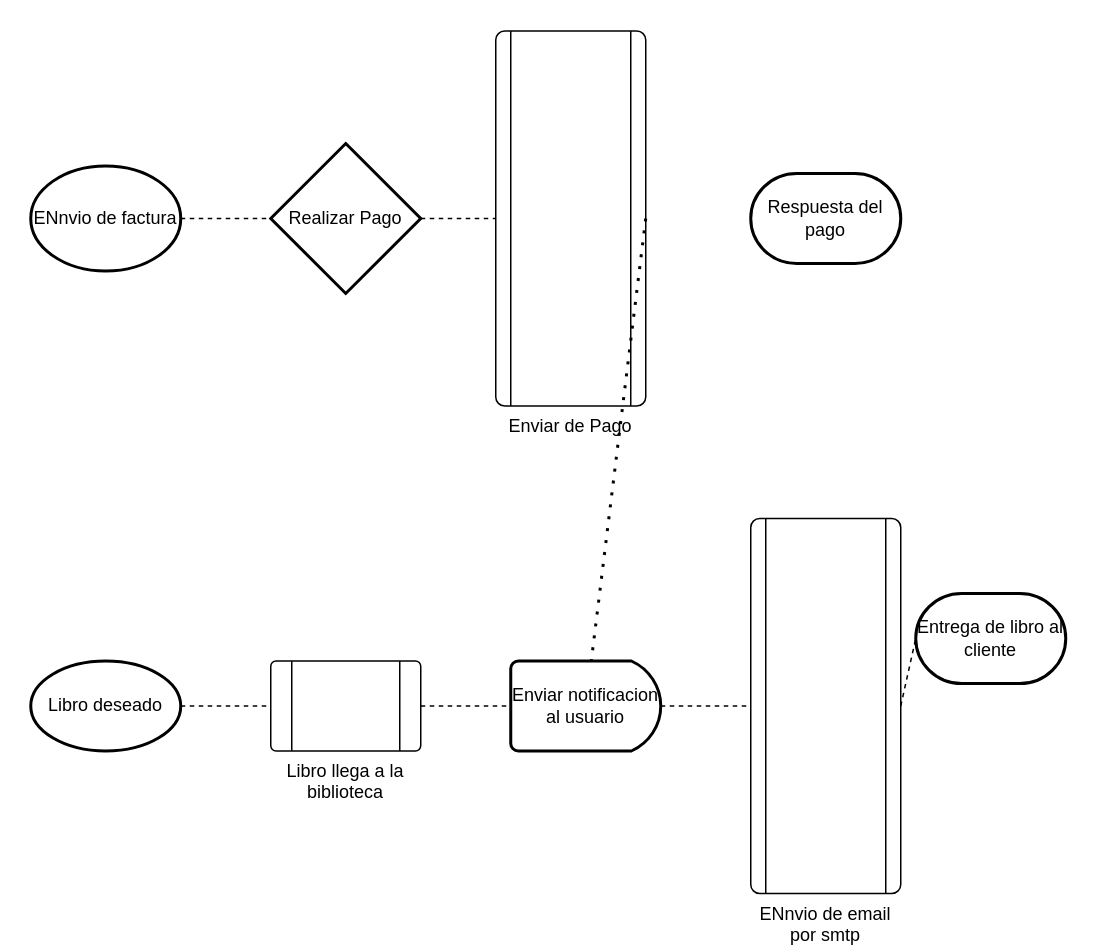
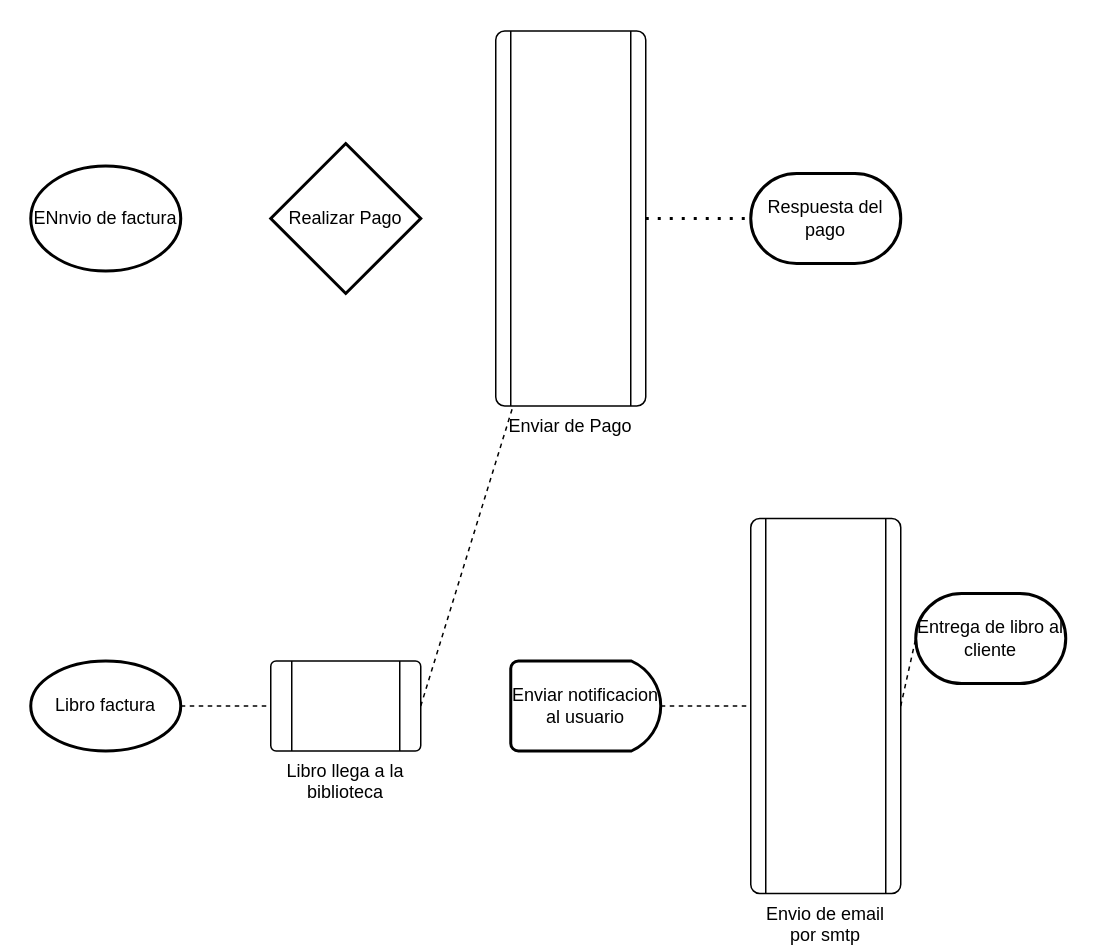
- <mxCell id="5" value="" style="endArrow=none;dashed=1;html=1;rounded=0;fontFamily=Helvetica;exitX=1;exitY=0.5;exitDx=0;exitDy=0;exitPerimeter=0;entryX=0;entryY=0.5;entryDx=0;entryDy=0;entryPerimeter=0;" edge="1" parent="1" source="2" target="4"><mxGeometry width="50" height="50" relative="1" as="geometry"><mxPoint x="450" y="380" as="sourcePoint" /><mxPoint x="500" y="330" as="targetPoint" /></mxGeometry></mxCell>
- <mxCell id="6" value="" style="endArrow=none;dashed=1;html=1;rounded=0;fontFamily=Helvetica;exitX=1;exitY=0.5;exitDx=0;exitDy=0;exitPerimeter=0;entryX=0;entryY=0.5;entryDx=0;entryDy=0;" edge="1" parent="1" source="4" target="3"><mxGeometry width="50" height="50" relative="1" as="geometry"><mxPoint x="130" y="155" as="sourcePoint" /><mxPoint x="190" y="155" as="targetPoint" /><Array as="points" /></mxGeometry></mxCell>
- <mxCell id="8" value="" style="endArrow=none;dashed=1;html=1;dashPattern=1 3;strokeWidth=2;rounded=0;fontFamily=Helvetica;exitX=1;exitY=0.5;exitDx=0;exitDy=0;" edge="1" parent="1" source="3" target="11"><mxGeometry width="50" height="50" relative="1" as="geometry"><mxPoint x="450" y="370" as="sourcePoint" /><mxPoint x="500" y="320" as="targetPoint" /></mxGeometry></mxCell>
+ <mxCell id="8" value="" style="endArrow=none;dashed=1;html=1;dashPattern=1 3;strokeWidth=2;rounded=0;fontFamily=Helvetica;entryX=0;entryY=0.5;entryDx=0;entryDy=0;entryPerimeter=0;exitX=1;exitY=0.5;exitDx=0;exitDy=0;" edge="1" parent="1" source="3" target="7"><mxGeometry width="50" height="50" relative="1" as="geometry"><mxPoint x="450" y="370" as="sourcePoint" /><mxPoint x="500" y="320" as="targetPoint" /></mxGeometry></mxCell>
- <mxCell id="9" value="Libro deseado" style="strokeWidth=2;html=1;shape=mxgraph.flowchart.start_1;whiteSpace=wrap;fontFamily=Helvetica;" vertex="1" parent="1"><mxGeometry x="20" y="440" width="100" height="60" as="geometry" /></mxCell>
+ <mxCell id="9" value="Libro factura" style="strokeWidth=2;html=1;shape=mxgraph.flowchart.start_1;whiteSpace=wrap;fontFamily=Helvetica;" vertex="1" parent="1"><mxGeometry x="20" y="440" width="100" height="60" as="geometry" /></mxCell>
- <mxCell id="15" value="" style="endArrow=none;dashed=1;html=1;rounded=0;fontFamily=Helvetica;exitX=1;exitY=0.5;exitDx=0;exitDy=0;entryX=0;entryY=0.5;entryDx=0;entryDy=0;entryPerimeter=0;" edge="1" parent="1" source="10" target="11"><mxGeometry width="50" height="50" relative="1" as="geometry"><mxPoint x="140" y="165" as="sourcePoint" /><mxPoint x="200" y="165" as="targetPoint" /></mxGeometry></mxCell>
+ <mxCell id="15" value="" style="endArrow=none;dashed=1;html=1;rounded=0;fontFamily=Helvetica;exitX=1;exitY=0.5;exitDx=0;exitDy=0;" edge="1" parent="1" source="10" target="3"><mxGeometry width="50" height="50" relative="1" as="geometry"><mxPoint x="140" y="165" as="sourcePoint" /><mxPoint x="200" y="165" as="targetPoint" /></mxGeometry></mxCell>
- <mxCell id="12" value="ENnvio de email por smtp" style="verticalLabelPosition=bottom;verticalAlign=top;html=1;shape=process;whiteSpace=wrap;rounded=1;size=0.1;arcSize=6;fontFamily=Helvetica;" vertex="1" parent="1"><mxGeometry x="500" y="345" width="100" height="250" as="geometry" /></mxCell>
+ <mxCell id="12" value="Envio de email por smtp" style="verticalLabelPosition=bottom;verticalAlign=top;html=1;shape=process;whiteSpace=wrap;rounded=1;size=0.1;arcSize=6;fontFamily=Helvetica;" vertex="1" parent="1"><mxGeometry x="500" y="345" width="100" height="250" as="geometry" /></mxCell>
